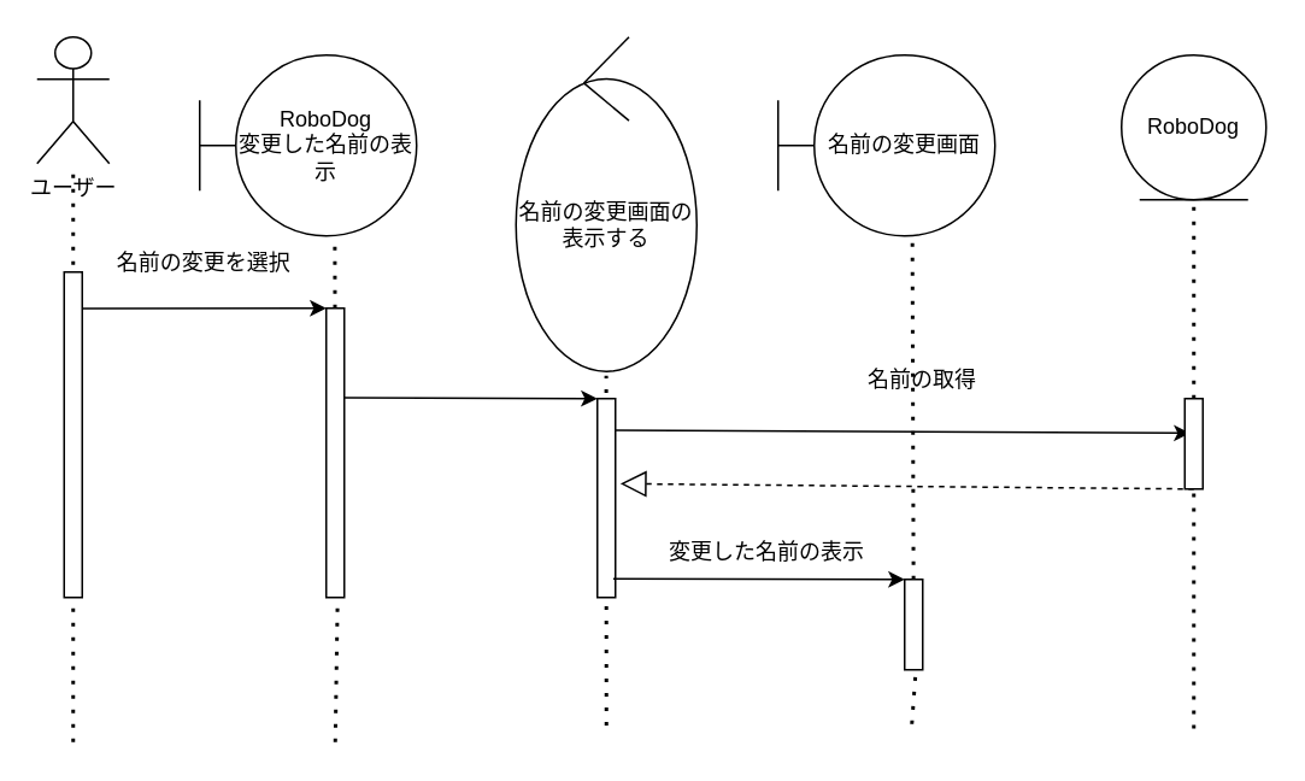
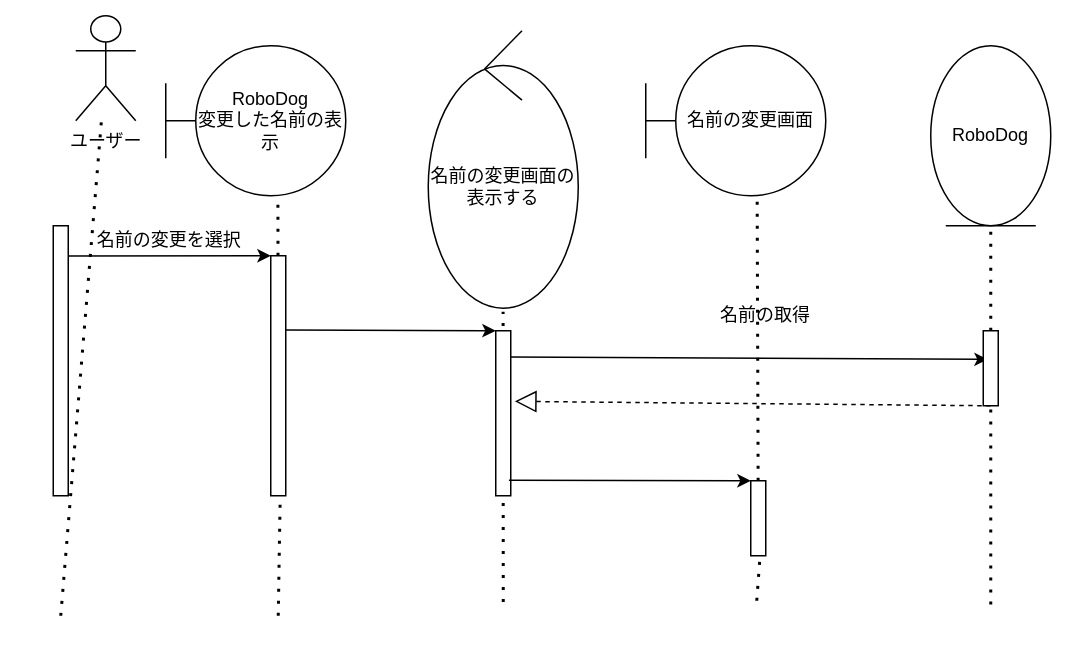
- <mxCell id="2" value="ユーザー" style="shape=umlActor;verticalLabelPosition=bottom;verticalAlign=top;html=1;outlineConnect=0;" vertex="1" parent="1"><mxGeometry x="20" y="20" width="40" height="70" as="geometry" /></mxCell>
+ <mxCell id="2" value="ユーザー" style="shape=umlActor;verticalLabelPosition=bottom;verticalAlign=top;html=1;outlineConnect=0;" vertex="1" parent="1"><mxGeometry x="50" y="10" width="40" height="70" as="geometry" /></mxCell>
- <mxCell id="5" value="RoboDog" style="ellipse;shape=umlEntity;whiteSpace=wrap;html=1;fillColor=light-dark(#FFFFFF,#003366);" vertex="1" parent="1"><mxGeometry x="620" y="30" width="80" height="80" as="geometry" /></mxCell>
+ <mxCell id="5" value="RoboDog" style="ellipse;shape=umlEntity;whiteSpace=wrap;html=1;fillColor=light-dark(#FFFFFF,#003366);" vertex="1" parent="1"><mxGeometry x="620" y="30" width="80" height="120" as="geometry" /></mxCell>
- <mxCell id="25" value="名前の変更を選択" style="text;html=1;align=center;verticalAlign=middle;whiteSpace=wrap;rounded=0;" vertex="1" parent="1"><mxGeometry x="60" y="130" width="105" height="30" as="geometry" /></mxCell>
+ <mxCell id="25" value="名前の変更を選択" style="text;html=1;align=center;verticalAlign=middle;whiteSpace=wrap;rounded=0;" vertex="1" parent="1"><mxGeometry x="60" y="145" width="105" height="30" as="geometry" /></mxCell>
- <mxCell id="27" value="変更した名前の表示" style="text;html=1;align=center;verticalAlign=middle;whiteSpace=wrap;rounded=0;" vertex="1" parent="1"><mxGeometry x="364" y="290" width="120" height="30" as="geometry" /></mxCell>
